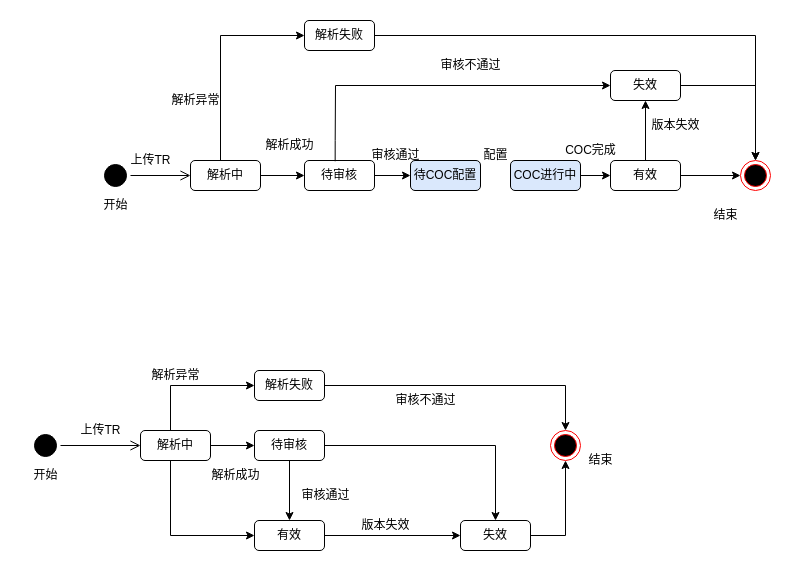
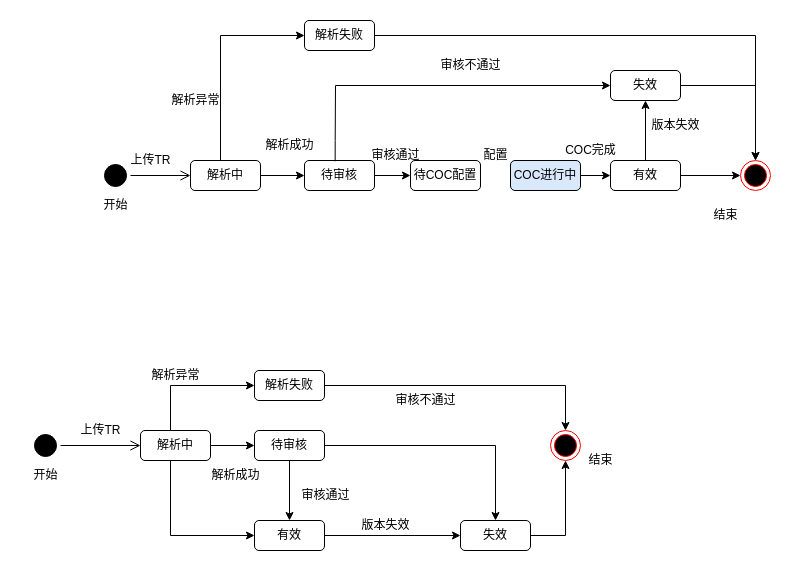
- <mxCell id="10" value="待COC配置" style="rounded=1;whiteSpace=wrap;html=1;fillColor=#dae8fc;" vertex="1" parent="1"><mxGeometry x="410" y="160" width="70" height="30" as="geometry" /></mxCell>
+ <mxCell id="10" value="待COC配置" style="rounded=1;whiteSpace=wrap;html=1;" vertex="1" parent="1"><mxGeometry x="410" y="160" width="70" height="30" as="geometry" /></mxCell>
